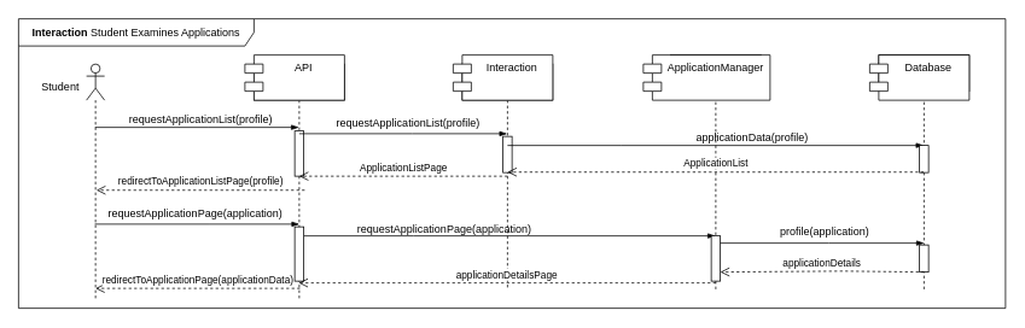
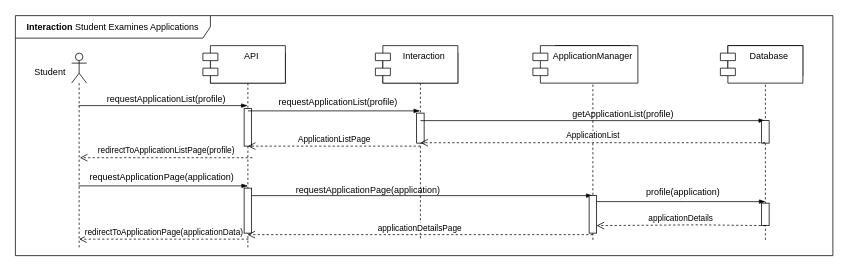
- <mxCell id="24" value="applicationData(profile)" style="text;html=1;align=center;verticalAlign=middle;resizable=0;points=[];autosize=1;strokeColor=none;fillColor=none;" vertex="1" parent="1"><mxGeometry x="750" y="136" width="160" height="30" as="geometry" /></mxCell>
+ <mxCell id="24" value="getApplicationList(profile)" style="text;html=1;align=center;verticalAlign=middle;resizable=0;points=[];autosize=1;strokeColor=none;fillColor=none;" vertex="1" parent="1"><mxGeometry x="750" y="136" width="160" height="30" as="geometry" /></mxCell>
